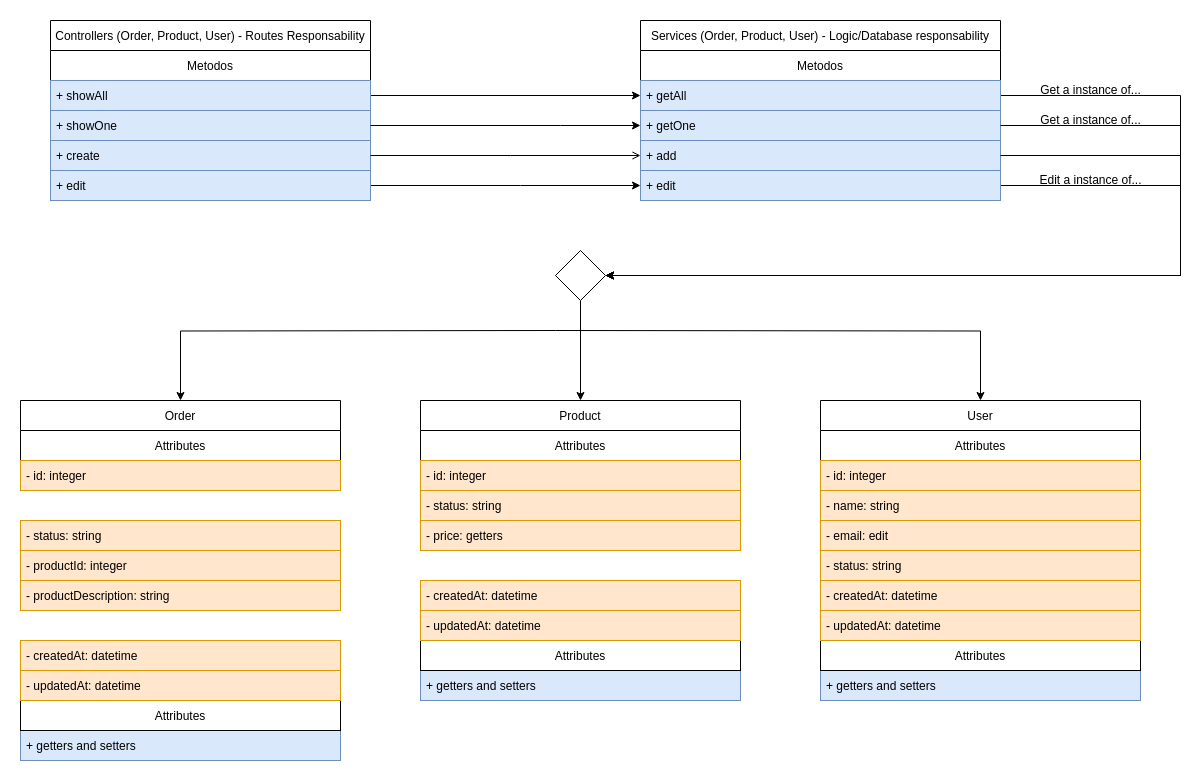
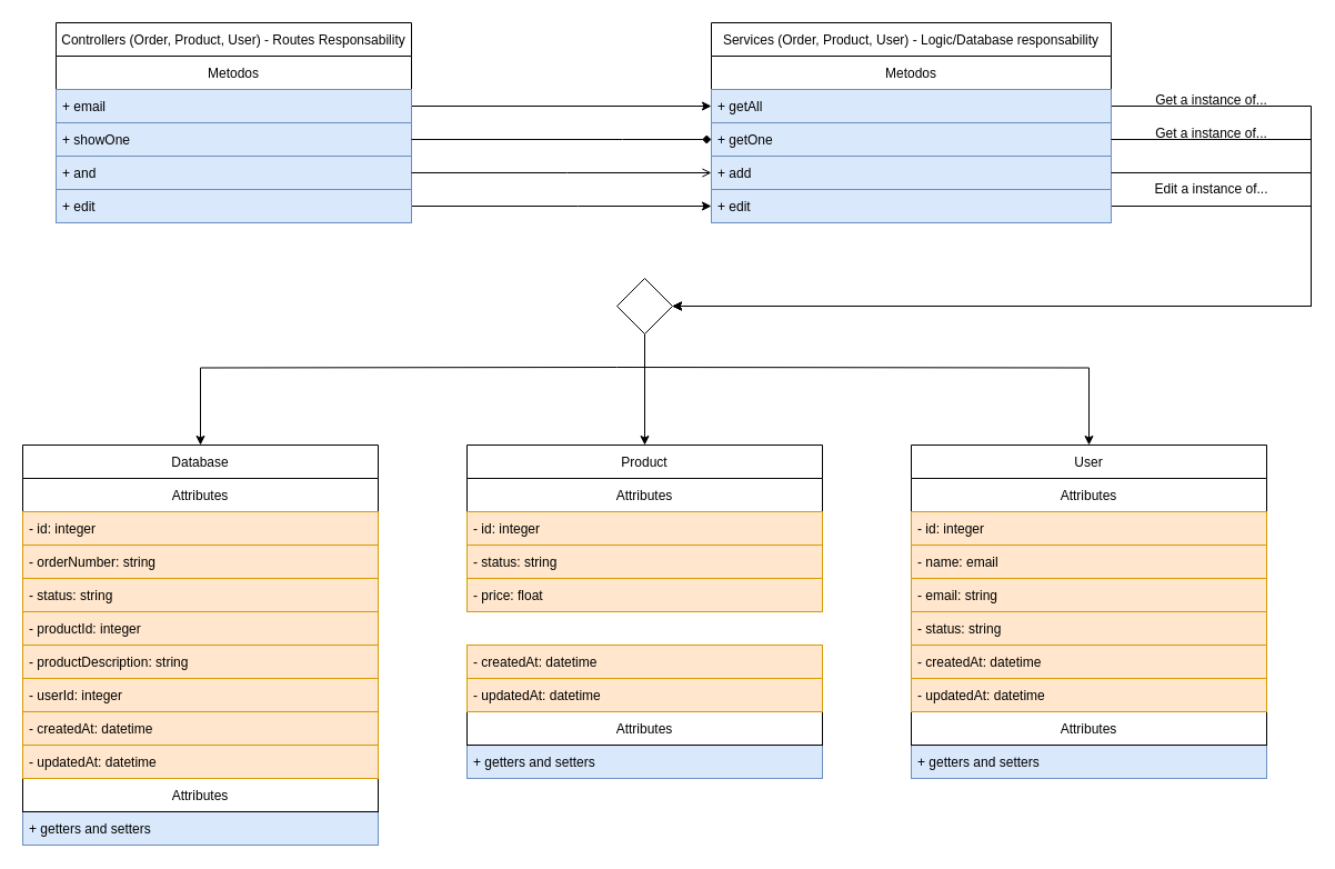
- <mxCell id="5" value="+ showAll" style="text;strokeColor=#6c8ebf;fillColor=#dae8fc;align=left;verticalAlign=middle;spacingLeft=4;spacingRight=4;overflow=hidden;points=[[0,0.5],[1,0.5]];portConstraint=eastwest;rotatable=0;shadow=0;perimeterSpacing=3;" vertex="1" parent="3"><mxGeometry y="60" width="320" height="30" as="geometry" /></mxCell>
+ <mxCell id="5" value="+ email" style="text;strokeColor=#6c8ebf;fillColor=#dae8fc;align=left;verticalAlign=middle;spacingLeft=4;spacingRight=4;overflow=hidden;points=[[0,0.5],[1,0.5]];portConstraint=eastwest;rotatable=0;shadow=0;perimeterSpacing=3;" vertex="1" parent="3"><mxGeometry y="60" width="320" height="30" as="geometry" /></mxCell>
- <mxCell id="18" style="edgeStyle=orthogonalEdgeStyle;rounded=0;orthogonalLoop=1;jettySize=auto;html=1;exitX=1;exitY=0.5;exitDx=0;exitDy=0;entryX=0;entryY=0.5;entryDx=0;entryDy=0;" edge="1" parent="1" source="6" target="14"><mxGeometry relative="1" as="geometry"><Array as="points"><mxPoint x="560" y="125" /><mxPoint x="560" y="125" /></Array></mxGeometry></mxCell>
+ <mxCell id="18" style="edgeStyle=orthogonalEdgeStyle;rounded=0;orthogonalLoop=1;jettySize=auto;html=1;exitX=1;exitY=0.5;exitDx=0;exitDy=0;entryX=0;entryY=0.5;entryDx=0;entryDy=0;endArrow=diamond;" edge="1" parent="1" source="6" target="14"><mxGeometry relative="1" as="geometry"><Array as="points"><mxPoint x="560" y="125" /><mxPoint x="560" y="125" /></Array></mxGeometry></mxCell>
- <mxCell id="7" value="+ create" style="text;strokeColor=#6c8ebf;fillColor=#dae8fc;align=left;verticalAlign=middle;spacingLeft=4;spacingRight=4;overflow=hidden;points=[[0,0.5],[1,0.5]];portConstraint=eastwest;rotatable=0;" vertex="1" parent="3"><mxGeometry y="120" width="320" height="30" as="geometry" /></mxCell>
+ <mxCell id="7" value="+ and" style="text;strokeColor=#6c8ebf;fillColor=#dae8fc;align=left;verticalAlign=middle;spacingLeft=4;spacingRight=4;overflow=hidden;points=[[0,0.5],[1,0.5]];portConstraint=eastwest;rotatable=0;" vertex="1" parent="3"><mxGeometry y="120" width="320" height="30" as="geometry" /></mxCell>
- <mxCell id="59" value="Edit a instance of..." style="text;html=1;align=center;verticalAlign=middle;resizable=0;points=[];autosize=1;strokeColor=none;fillColor=none;" vertex="1" parent="1"><mxGeometry x="1030" y="170" width="120" height="20" as="geometry" /></mxCell>
+ <mxCell id="59" value="Edit a instance of..." style="text;html=1;align=center;verticalAlign=middle;resizable=0;points=[];autosize=1;strokeColor=none;fillColor=none;" vertex="1" parent="1"><mxGeometry x="1030" y="160" width="120" height="20" as="geometry" /></mxCell>
- <mxCell id="20" value="Order" style="swimlane;fontStyle=0;childLayout=stackLayout;horizontal=1;startSize=30;horizontalStack=0;resizeParent=1;resizeParentMax=0;resizeLast=0;collapsible=1;marginBottom=0;" vertex="1" parent="1"><mxGeometry x="20" y="400" width="320" height="60" as="geometry" /></mxCell>
+ <mxCell id="20" value="Database" style="swimlane;fontStyle=0;childLayout=stackLayout;horizontal=1;startSize=30;horizontalStack=0;resizeParent=1;resizeParentMax=0;resizeLast=0;collapsible=1;marginBottom=0;" vertex="1" parent="1"><mxGeometry x="20" y="400" width="320" height="60" as="geometry" /></mxCell>
+ <mxCell id="26" value="- orderNumber: string" style="text;strokeColor=#d79b00;fillColor=#ffe6cc;align=left;verticalAlign=middle;spacingLeft=4;spacingRight=4;overflow=hidden;points=[[0,0.5],[1,0.5]];portConstraint=eastwest;rotatable=0;" vertex="1" parent="1"><mxGeometry x="20" y="490" width="320" height="30" as="geometry" /></mxCell>
- <mxCell id="46" value="- name: string" style="text;strokeColor=#d79b00;fillColor=#ffe6cc;align=left;verticalAlign=middle;spacingLeft=4;spacingRight=4;overflow=hidden;points=[[0,0.5],[1,0.5]];portConstraint=eastwest;rotatable=0;" vertex="1" parent="1"><mxGeometry x="820" y="490" width="320" height="30" as="geometry" /></mxCell>
+ <mxCell id="46" value="- name: email" style="text;strokeColor=#d79b00;fillColor=#ffe6cc;align=left;verticalAlign=middle;spacingLeft=4;spacingRight=4;overflow=hidden;points=[[0,0.5],[1,0.5]];portConstraint=eastwest;rotatable=0;" vertex="1" parent="1"><mxGeometry x="820" y="490" width="320" height="30" as="geometry" /></mxCell>
- <mxCell id="40" value="- price: getters" style="text;strokeColor=#d79b00;fillColor=#ffe6cc;align=left;verticalAlign=middle;spacingLeft=4;spacingRight=4;overflow=hidden;points=[[0,0.5],[1,0.5]];portConstraint=eastwest;rotatable=0;" vertex="1" parent="1"><mxGeometry x="420" y="520" width="320" height="30" as="geometry" /></mxCell>
+ <mxCell id="40" value="- price: float" style="text;strokeColor=#d79b00;fillColor=#ffe6cc;align=left;verticalAlign=middle;spacingLeft=4;spacingRight=4;overflow=hidden;points=[[0,0.5],[1,0.5]];portConstraint=eastwest;rotatable=0;" vertex="1" parent="1"><mxGeometry x="420" y="520" width="320" height="30" as="geometry" /></mxCell>
- <mxCell id="50" value="- email: edit" style="text;strokeColor=#d79b00;fillColor=#ffe6cc;align=left;verticalAlign=middle;spacingLeft=4;spacingRight=4;overflow=hidden;points=[[0,0.5],[1,0.5]];portConstraint=eastwest;rotatable=0;" vertex="1" parent="1"><mxGeometry x="820" y="520" width="320" height="30" as="geometry" /></mxCell>
+ <mxCell id="50" value="- email: string" style="text;strokeColor=#d79b00;fillColor=#ffe6cc;align=left;verticalAlign=middle;spacingLeft=4;spacingRight=4;overflow=hidden;points=[[0,0.5],[1,0.5]];portConstraint=eastwest;rotatable=0;" vertex="1" parent="1"><mxGeometry x="820" y="520" width="320" height="30" as="geometry" /></mxCell>
+ <mxCell id="31" value="- userId: integer" style="text;strokeColor=#d79b00;fillColor=#ffe6cc;align=left;verticalAlign=middle;spacingLeft=4;spacingRight=4;overflow=hidden;points=[[0,0.5],[1,0.5]];portConstraint=eastwest;rotatable=0;" vertex="1" parent="1"><mxGeometry x="20" y="610" width="320" height="30" as="geometry" /></mxCell>
